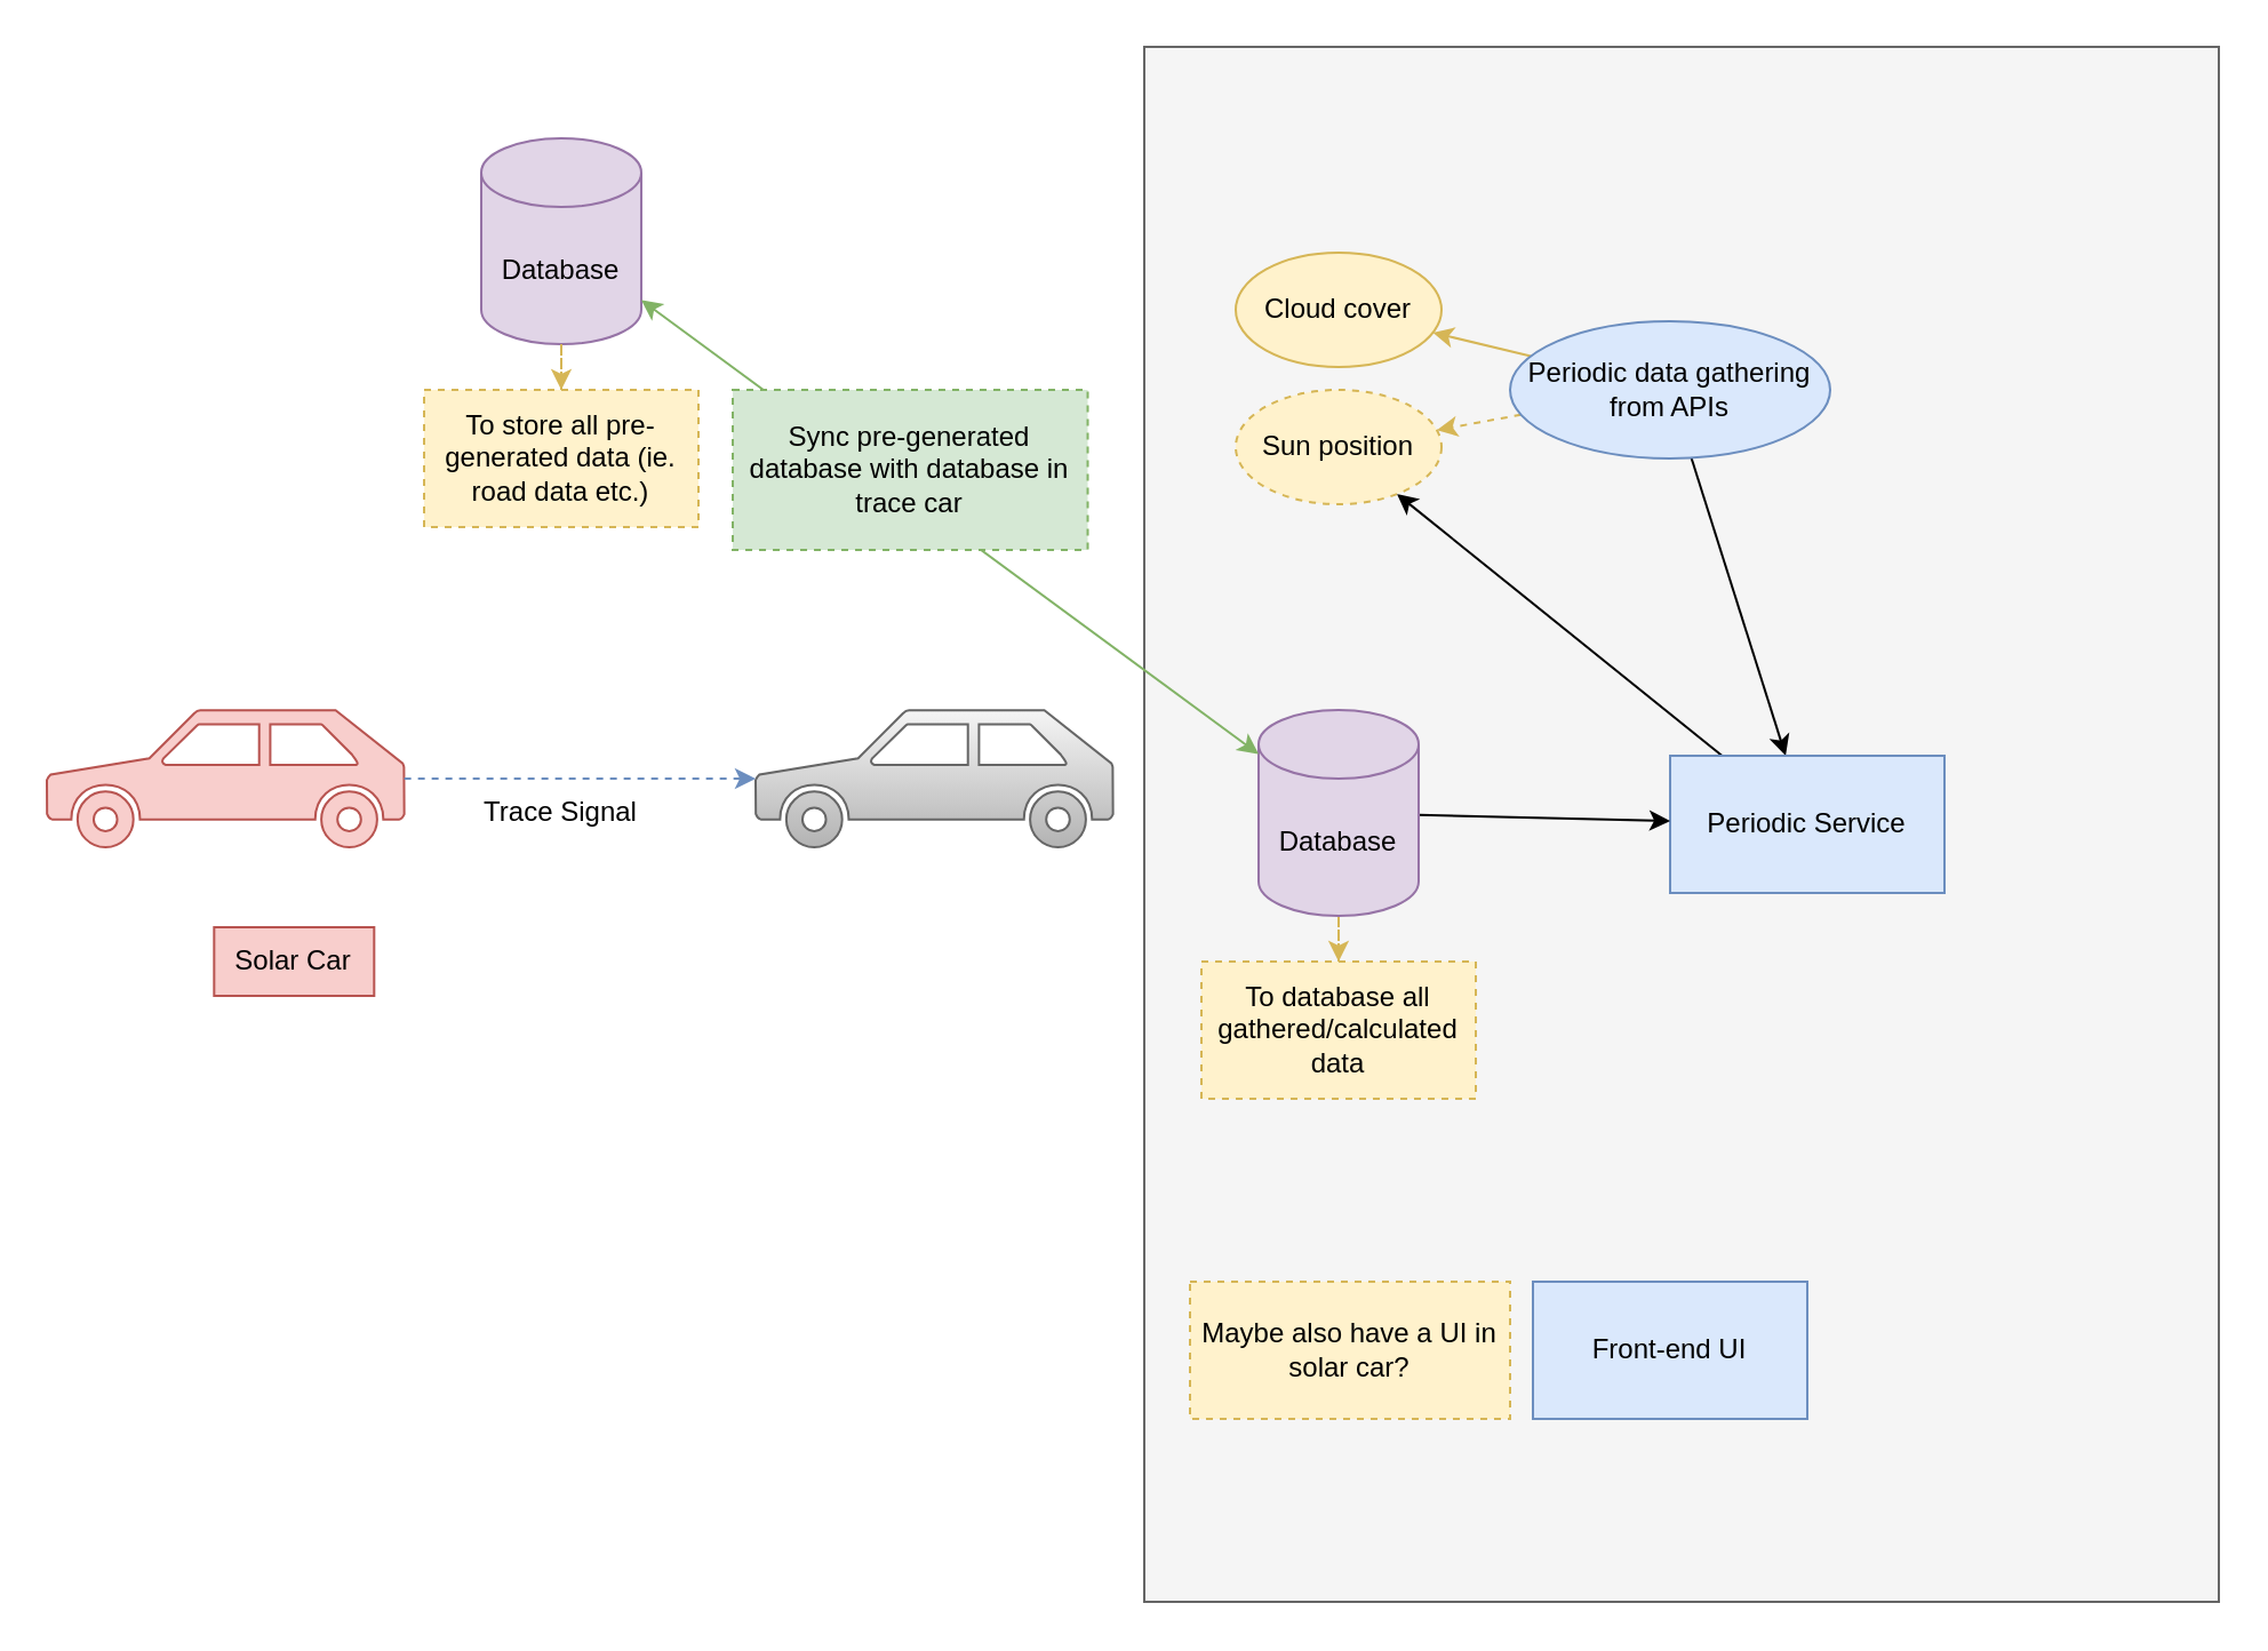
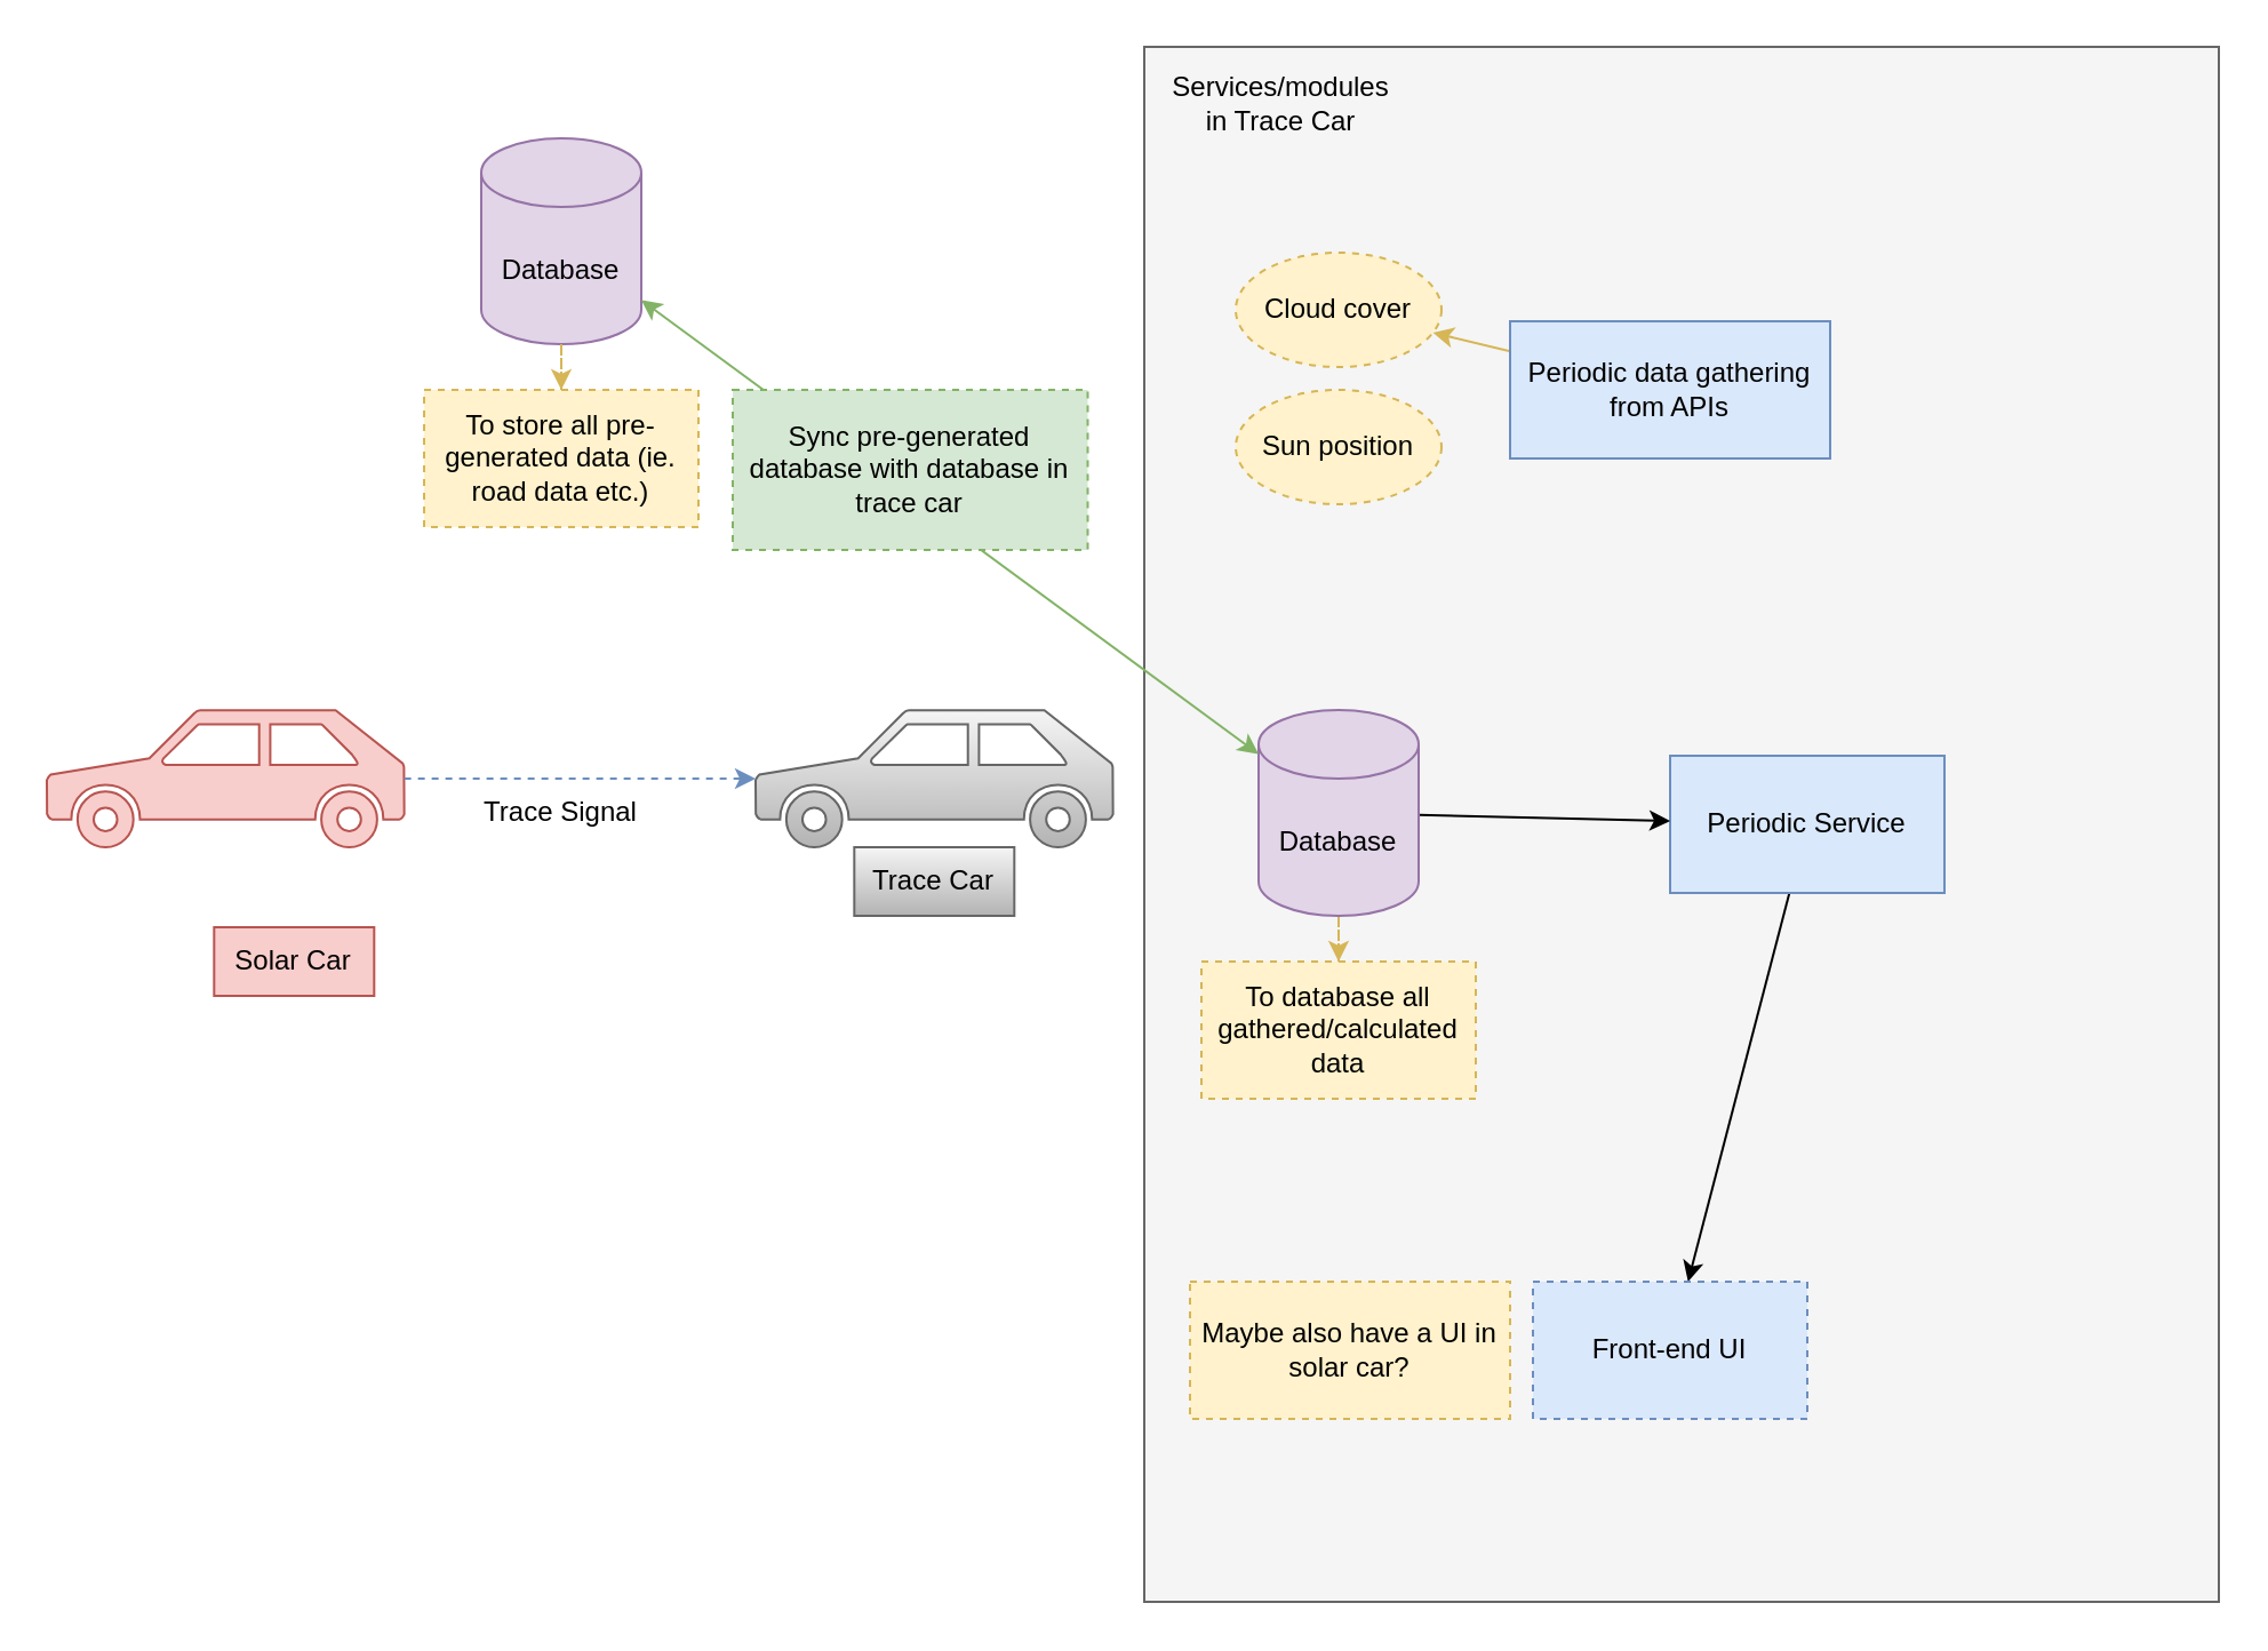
+ <mxCell id="9" value="Services/modules in Trace Car" style="text;html=1;strokeColor=none;fillColor=none;align=center;verticalAlign=middle;whiteSpace=wrap;rounded=0;" vertex="1" parent="1"><mxGeometry x="510" y="30" width="100" height="30" as="geometry" /></mxCell>
- <mxCell id="14" value="Cloud cover" style="ellipse;whiteSpace=wrap;html=1;fillColor=#fff2cc;strokeColor=#d6b656;dashed=0;" vertex="1" parent="1"><mxGeometry x="540" y="110" width="90" height="50" as="geometry" /></mxCell>
+ <mxCell id="14" value="Cloud cover" style="ellipse;whiteSpace=wrap;html=1;fillColor=#fff2cc;strokeColor=#d6b656;dashed=1;" vertex="1" parent="1"><mxGeometry x="540" y="110" width="90" height="50" as="geometry" /></mxCell>
- <mxCell id="13" value="Periodic data gathering from APIs" style="ellipse;whiteSpace=wrap;html=1;fillColor=#dae8fc;strokeColor=#6c8ebf;" vertex="1" parent="1"><mxGeometry x="660" y="140" width="140" height="60" as="geometry" /></mxCell>
+ <mxCell id="13" value="Periodic data gathering from APIs" style="rounded=0;whiteSpace=wrap;html=1;fillColor=#dae8fc;strokeColor=#6c8ebf;" vertex="1" parent="1"><mxGeometry x="660" y="140" width="140" height="60" as="geometry" /></mxCell>
- <mxCell id="10" style="rounded=0;orthogonalLoop=1;jettySize=auto;html=1;fillColor=#fff2cc;strokeColor=#d6b656;dashed=1;" edge="1" parent="1" source="13" target="15"><mxGeometry relative="1" as="geometry" /></mxCell>
- <mxCell id="12" style="rounded=0;orthogonalLoop=1;jettySize=auto;html=1;" edge="1" parent="1" source="13" target="17"><mxGeometry relative="1" as="geometry" /></mxCell>
- <mxCell id="16" style="rounded=0;orthogonalLoop=1;jettySize=auto;html=1;" edge="1" parent="1" source="17" target="15"><mxGeometry relative="1" as="geometry" /></mxCell>
+ <mxCell id="16" style="rounded=0;orthogonalLoop=1;jettySize=auto;html=1;" edge="1" parent="1" source="17" target="27"><mxGeometry relative="1" as="geometry" /></mxCell>
+ <mxCell id="7" value="Trace Car" style="text;html=1;strokeColor=#666666;fillColor=#f5f5f5;align=center;verticalAlign=middle;whiteSpace=wrap;rounded=0;gradientColor=#b3b3b3;" vertex="1" parent="1"><mxGeometry x="373.16" y="370" width="70" height="30" as="geometry" /></mxCell>
- <mxCell id="27" value="Front-end UI" style="rounded=0;whiteSpace=wrap;html=1;fillColor=#dae8fc;strokeColor=#6c8ebf;" vertex="1" parent="1"><mxGeometry x="670" y="560" width="120" height="60" as="geometry" /></mxCell>
+ <mxCell id="27" value="Front-end UI" style="rounded=0;whiteSpace=wrap;html=1;fillColor=#dae8fc;strokeColor=#6c8ebf;dashed=1;" vertex="1" parent="1"><mxGeometry x="670" y="560" width="120" height="60" as="geometry" /></mxCell>
